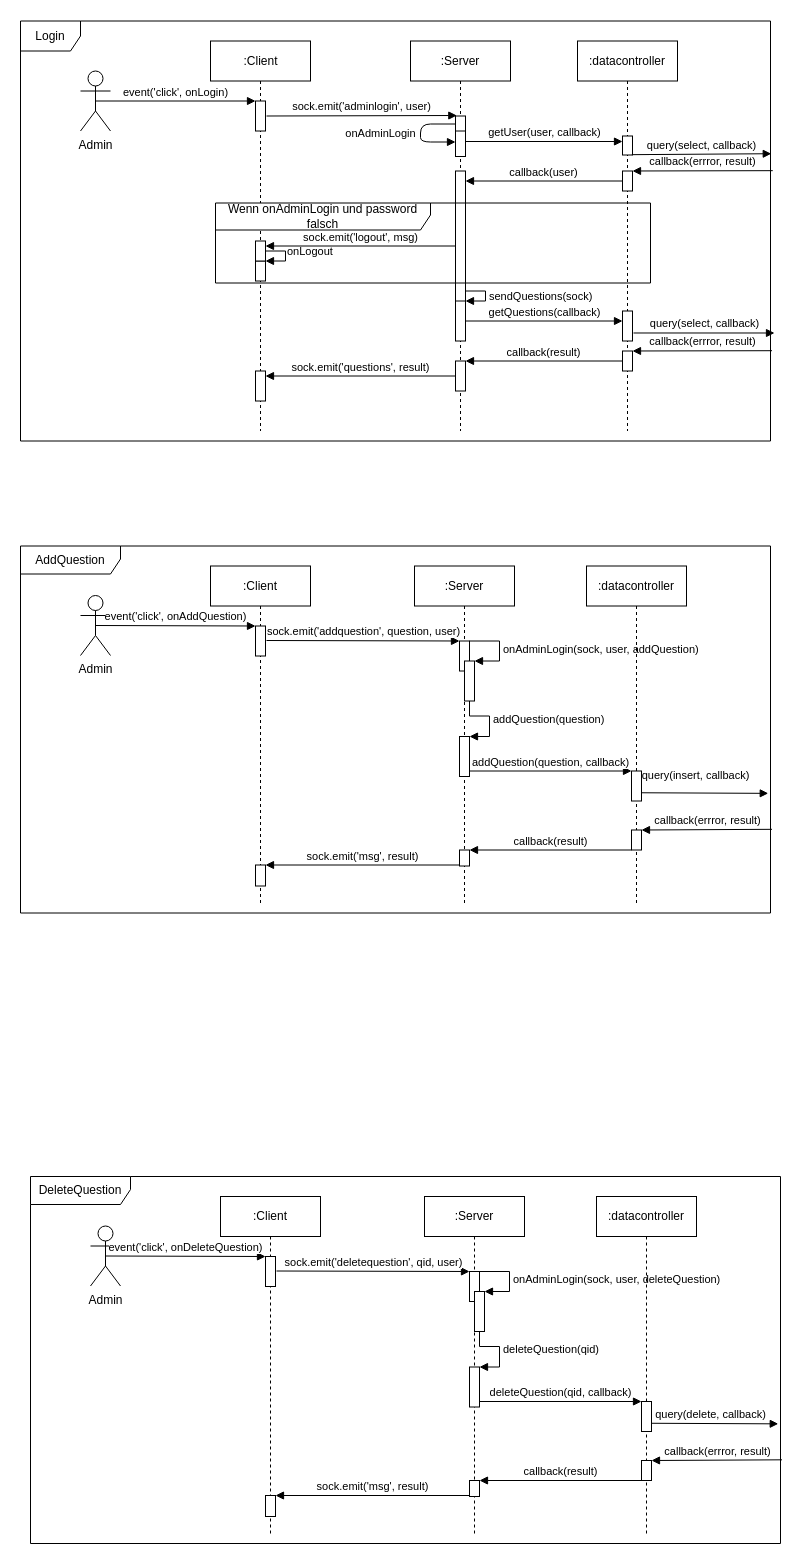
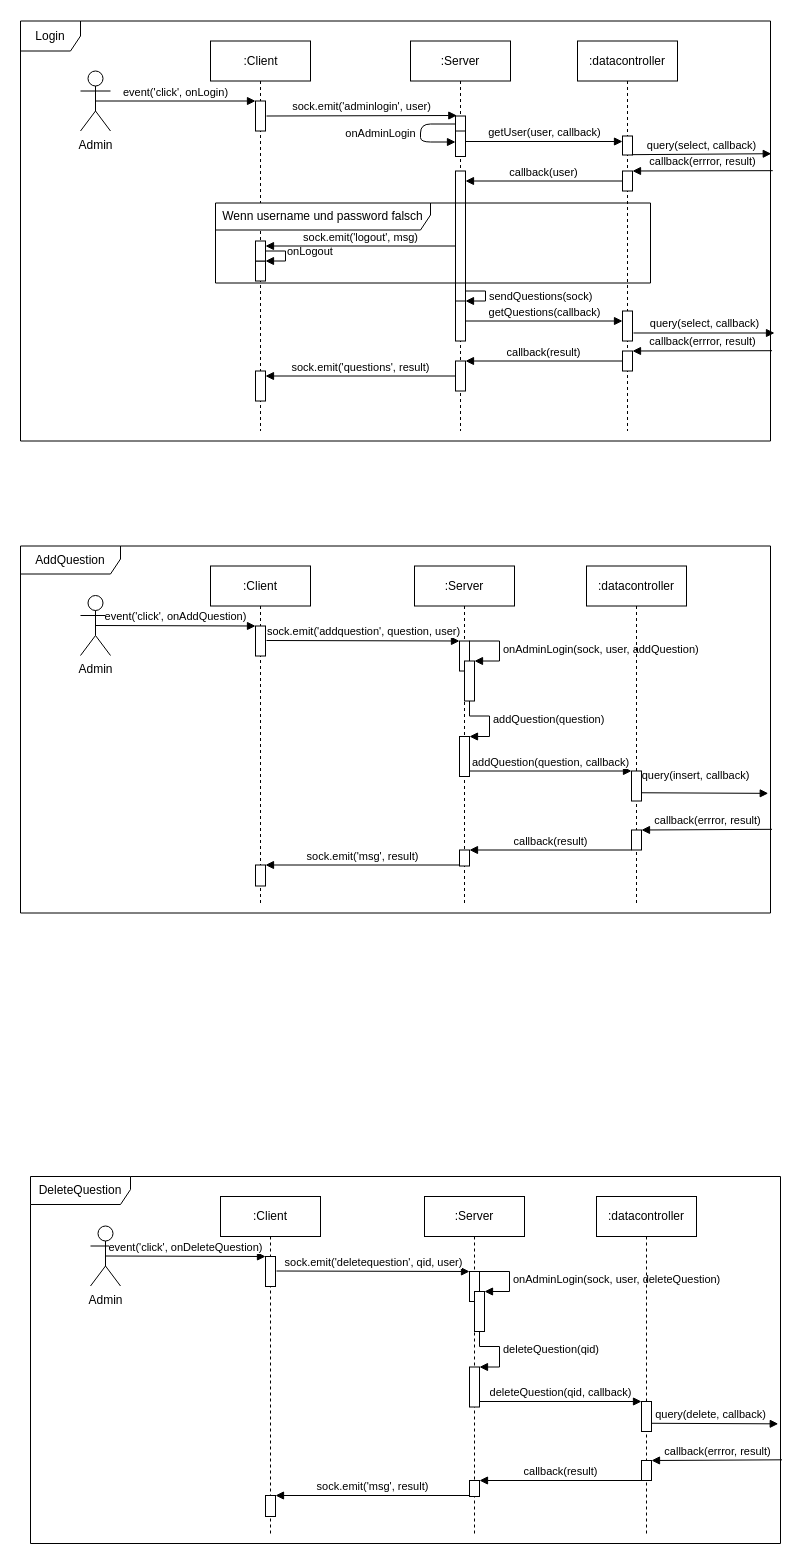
- <mxCell id="30" value="Wenn onAdminLogin und password falsch" style="shape=umlFrame;whiteSpace=wrap;html=1;width=215;height=27;" vertex="1" parent="1"><mxGeometry x="215" y="202.5" width="435" height="80" as="geometry" /></mxCell>
+ <mxCell id="30" value="Wenn username und password falsch" style="shape=umlFrame;whiteSpace=wrap;html=1;width=215;height=27;" vertex="1" parent="1"><mxGeometry x="215" y="202.5" width="435" height="80" as="geometry" /></mxCell>
